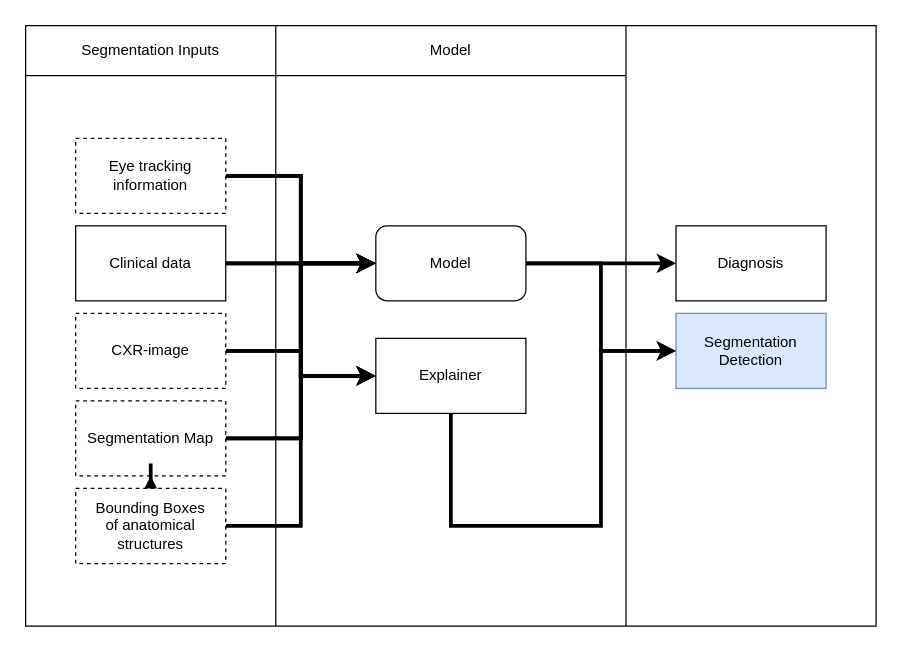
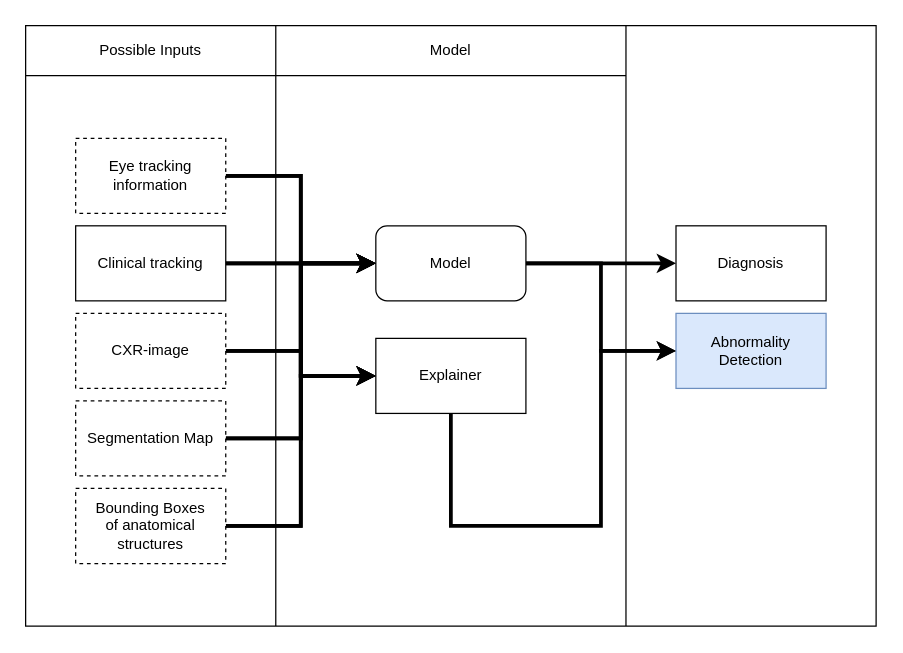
- <mxCell id="4" value="Segmentation Inputs" style="shape=partialRectangle;html=1;whiteSpace=wrap;connectable=0;fillColor=none;top=0;left=0;bottom=0;right=0;overflow=hidden;pointerEvents=1;" parent="3" vertex="1"><mxGeometry width="200" height="40" as="geometry"><mxRectangle width="200" height="40" as="alternateBounds" /></mxGeometry></mxCell>
+ <mxCell id="4" value="Possible Inputs" style="shape=partialRectangle;html=1;whiteSpace=wrap;connectable=0;fillColor=none;top=0;left=0;bottom=0;right=0;overflow=hidden;pointerEvents=1;" parent="3" vertex="1"><mxGeometry width="200" height="40" as="geometry"><mxRectangle width="200" height="40" as="alternateBounds" /></mxGeometry></mxCell>
- <mxCell id="18" value="Clinical data" style="rounded=0;whiteSpace=wrap;html=1;" parent="1" vertex="1"><mxGeometry x="60" y="180" width="120" height="60" as="geometry" /></mxCell>
+ <mxCell id="18" value="Clinical tracking" style="rounded=0;whiteSpace=wrap;html=1;" parent="1" vertex="1"><mxGeometry x="60" y="180" width="120" height="60" as="geometry" /></mxCell>
- <mxCell id="23" value="Segmentation &lt;br&gt;Detection" style="rounded=0;whiteSpace=wrap;html=1;fillColor=#dae8fc;strokeColor=#6c8ebf;" parent="1" vertex="1"><mxGeometry x="540" y="250" width="120" height="60" as="geometry" /></mxCell>
+ <mxCell id="23" value="Abnormality &lt;br&gt;Detection" style="rounded=0;whiteSpace=wrap;html=1;fillColor=#dae8fc;strokeColor=#6c8ebf;" parent="1" vertex="1"><mxGeometry x="540" y="250" width="120" height="60" as="geometry" /></mxCell>
- <mxCell id="28" style="edgeStyle=orthogonalEdgeStyle;rounded=0;orthogonalLoop=1;jettySize=auto;html=1;strokeWidth=3;" parent="1" source="29" target="26" edge="1"><mxGeometry relative="1" as="geometry" /></mxCell>
+ <mxCell id="28" style="edgeStyle=orthogonalEdgeStyle;rounded=0;orthogonalLoop=1;jettySize=auto;html=1;entryX=0;entryY=0.5;entryDx=0;entryDy=0;strokeWidth=3;" parent="1" source="29" target="31" edge="1"><mxGeometry relative="1" as="geometry" /></mxCell>
